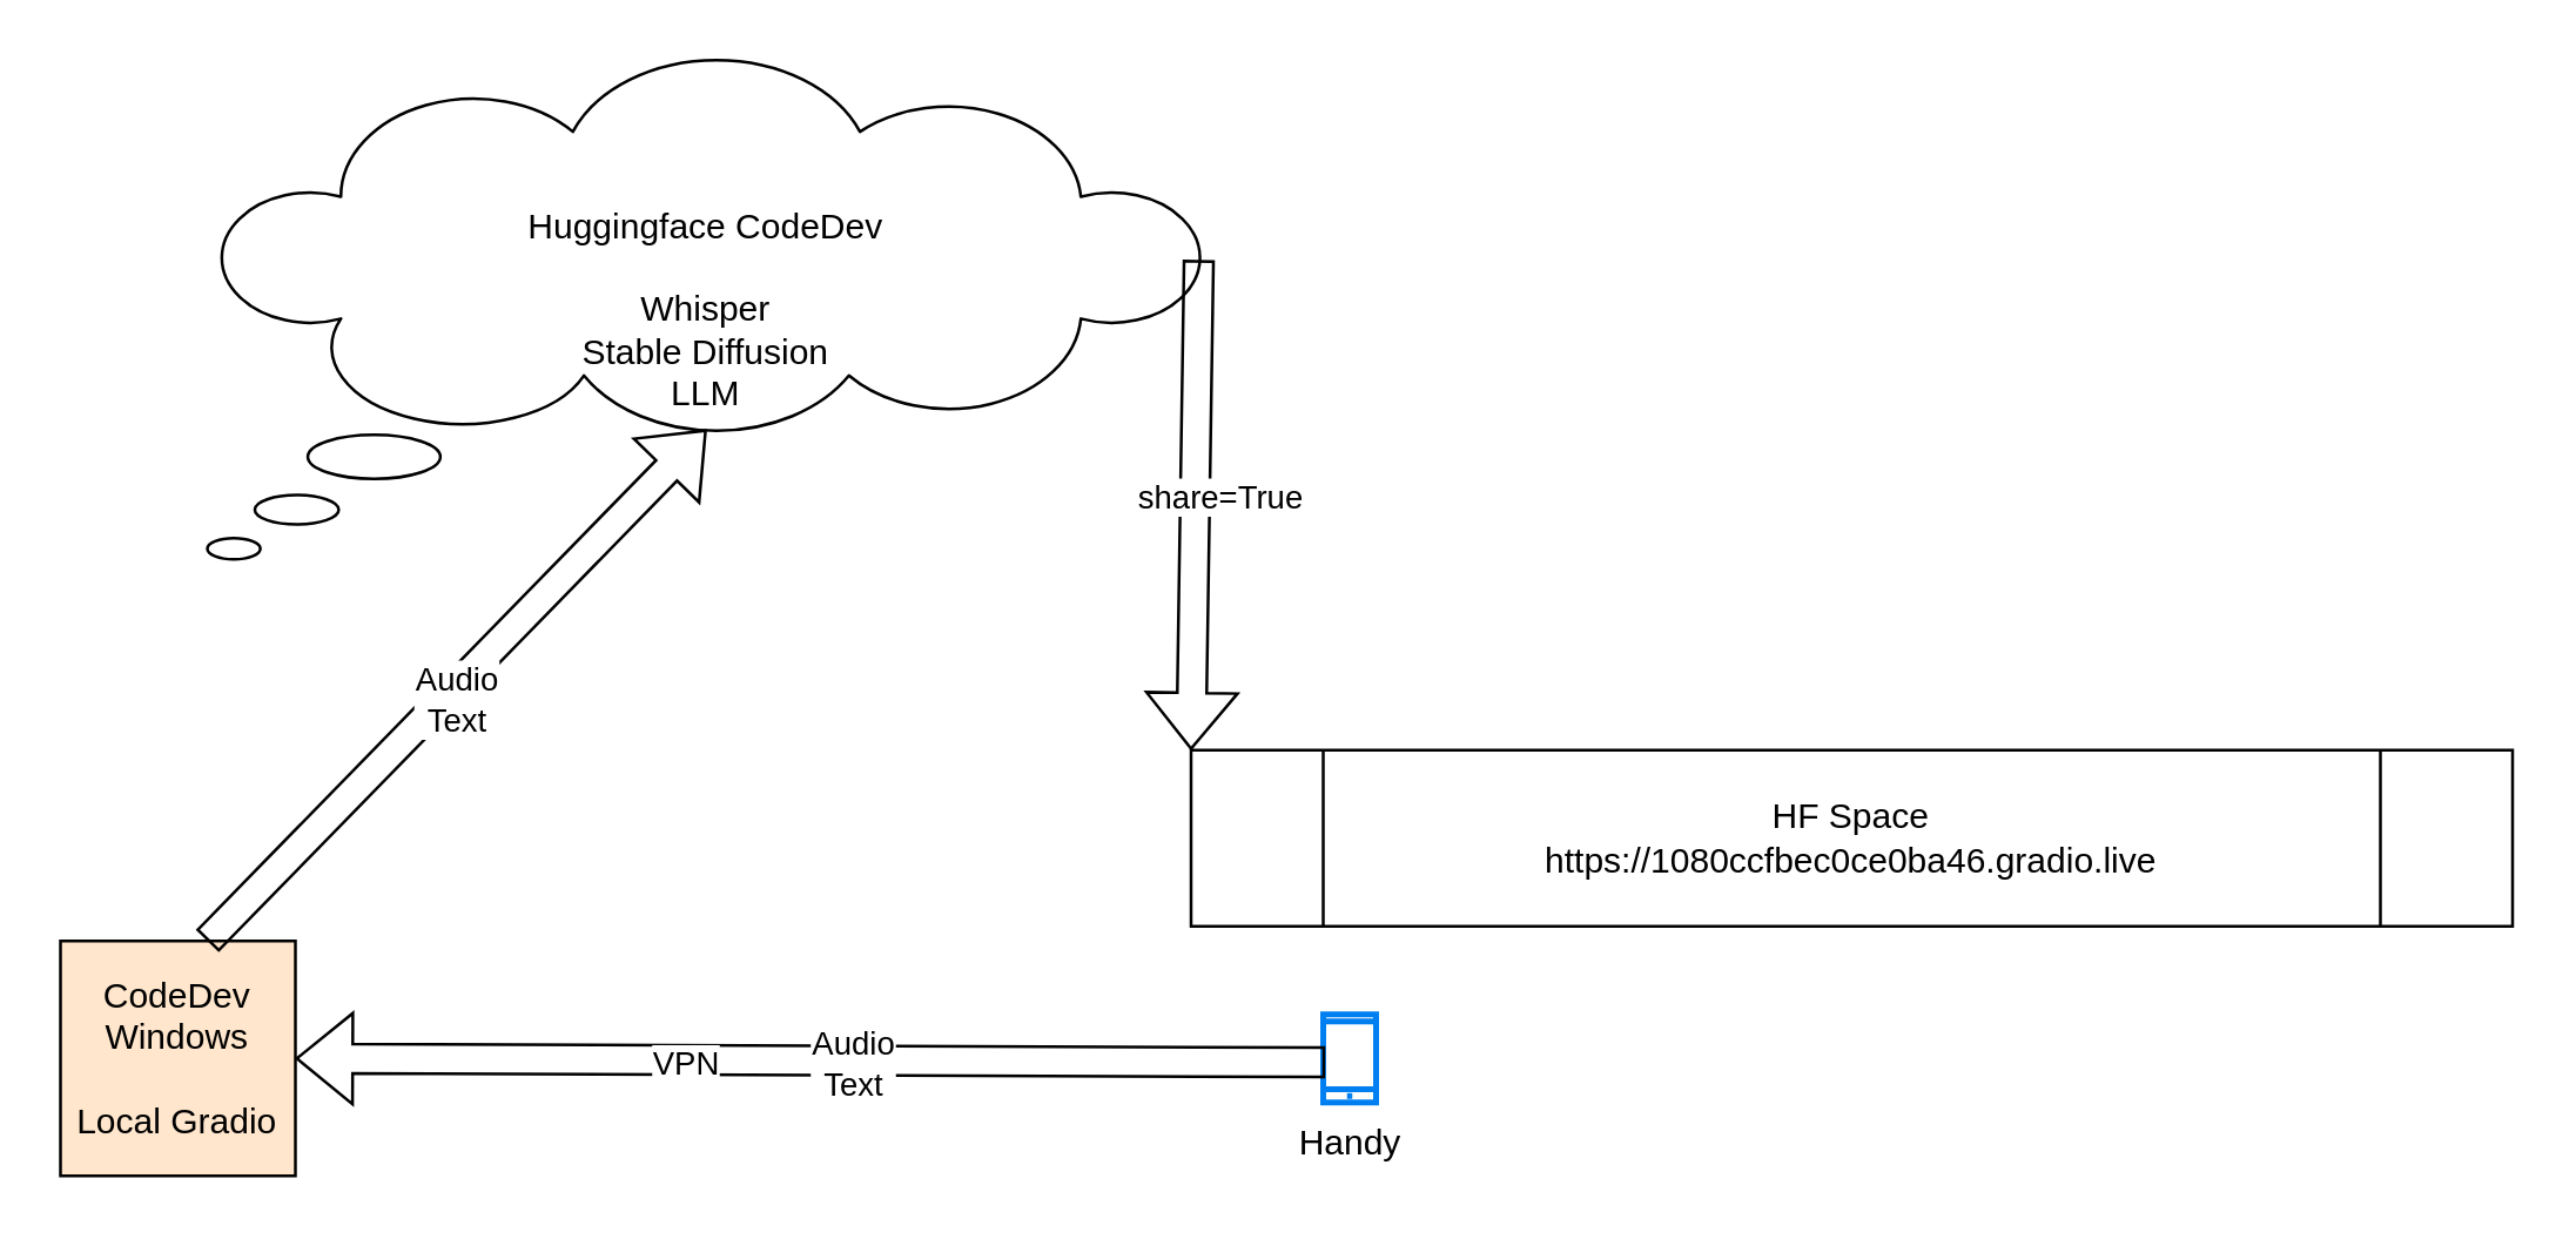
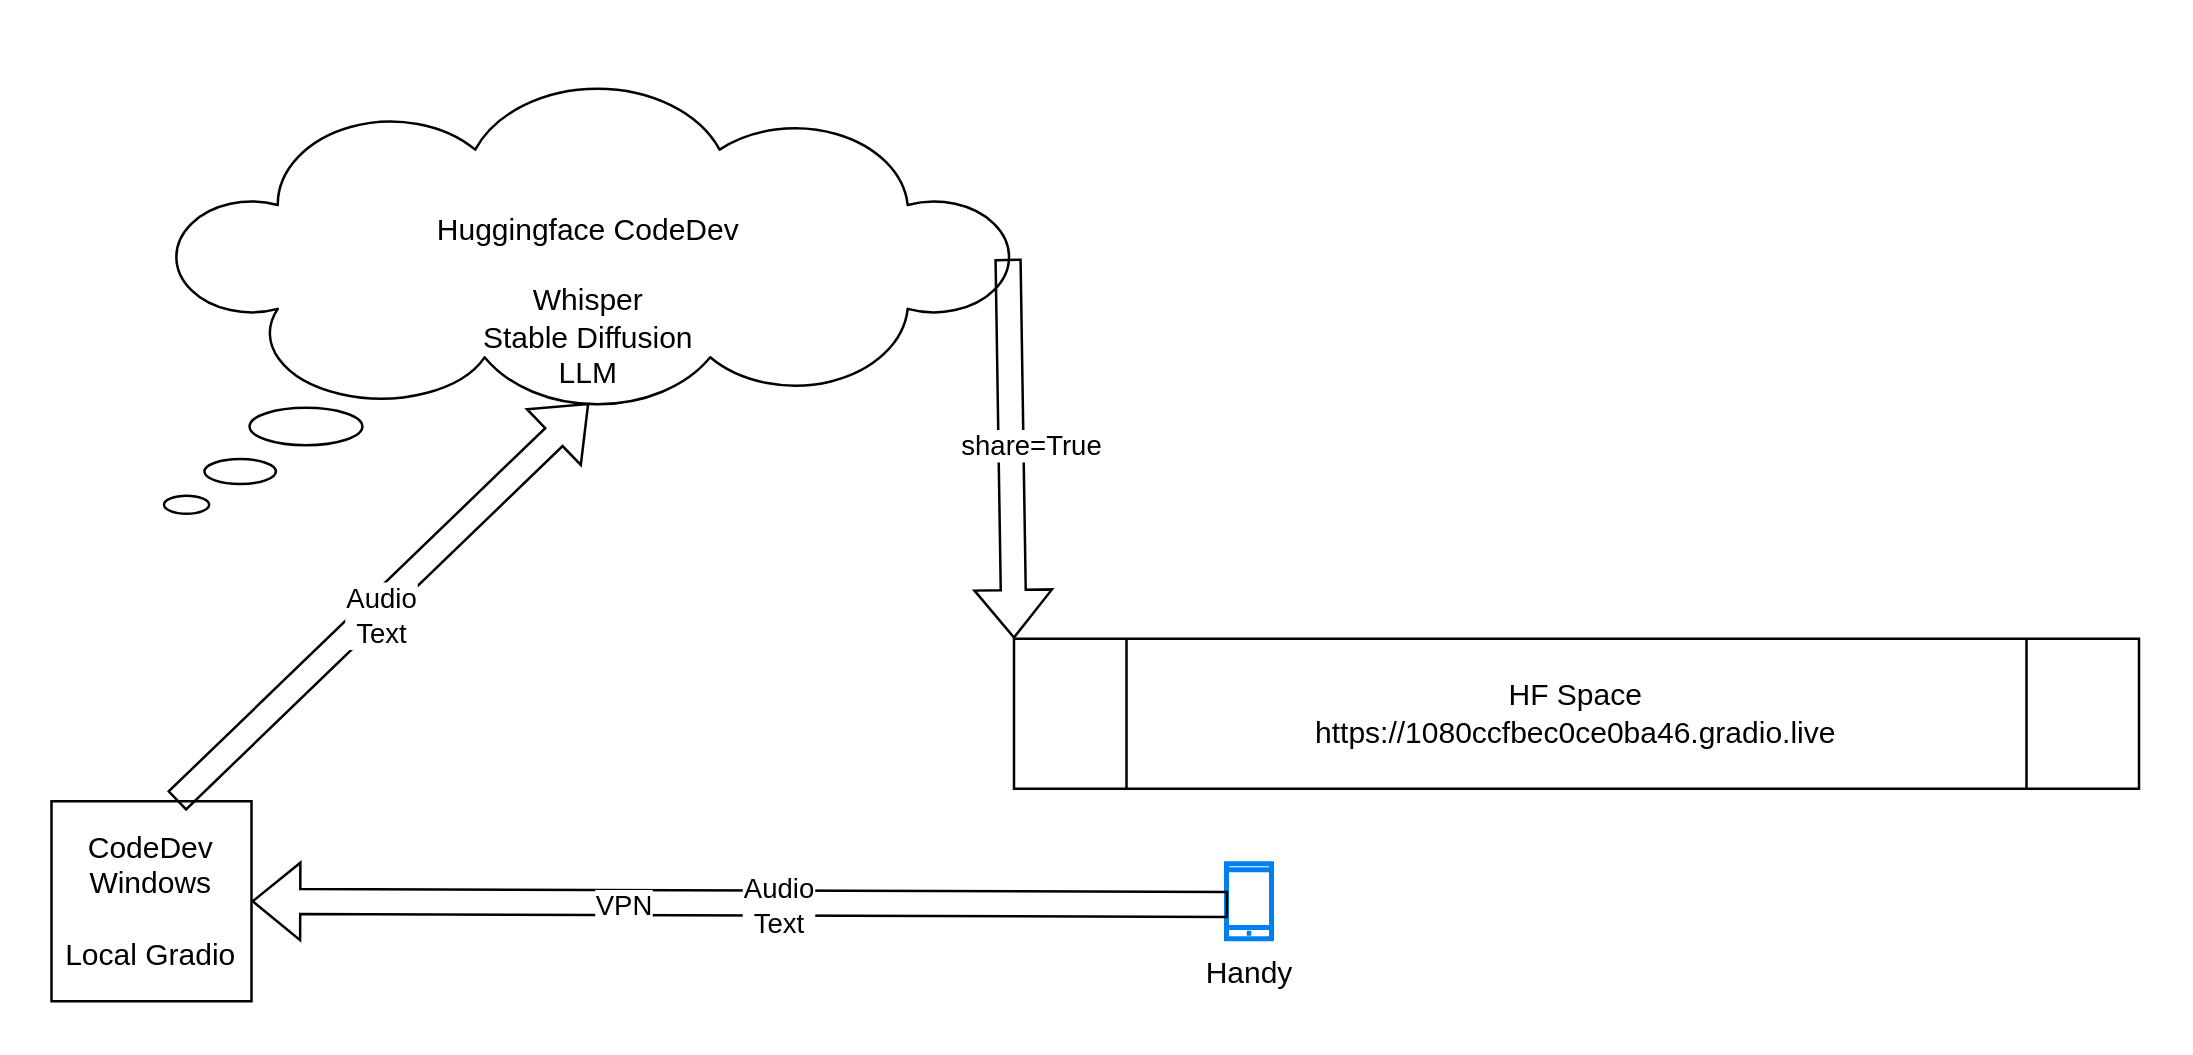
- <mxCell id="3" value="Huggingface CodeDev&lt;br&gt;&lt;br&gt;Whisper&lt;br&gt;Stable Diffusion&lt;br&gt;LLM" style="whiteSpace=wrap;html=1;shape=mxgraph.basic.cloud_callout" vertex="1" parent="1"><mxGeometry x="70" y="20" width="340" height="170" as="geometry" /></mxCell>
+ <mxCell id="3" value="Huggingface CodeDev&lt;br&gt;&lt;br&gt;Whisper&lt;br&gt;Stable Diffusion&lt;br&gt;LLM" style="whiteSpace=wrap;html=1;shape=mxgraph.basic.cloud_callout" vertex="1" parent="1"><mxGeometry x="65" y="35" width="340" height="170" as="geometry" /></mxCell>
- <mxCell id="2" value="CodeDev Windows&lt;br&gt;&lt;br&gt;Local Gradio" style="whiteSpace=wrap;html=1;aspect=fixed;fillColor=#ffe6cc;" vertex="1" parent="1"><mxGeometry x="20" y="320" width="80" height="80" as="geometry" /></mxCell>
+ <mxCell id="2" value="CodeDev Windows&lt;br&gt;&lt;br&gt;Local Gradio" style="whiteSpace=wrap;html=1;aspect=fixed;" vertex="1" parent="1"><mxGeometry x="20" y="320" width="80" height="80" as="geometry" /></mxCell>
- <mxCell id="4" value="Handy&lt;br&gt;" style="html=1;verticalLabelPosition=bottom;align=center;labelBackgroundColor=#ffffff;verticalAlign=top;strokeWidth=2;strokeColor=#0080F0;shadow=0;dashed=0;shape=mxgraph.ios7.icons.smartphone;" vertex="1" parent="1"><mxGeometry x="450" y="345" width="18" height="30" as="geometry" /></mxCell>
+ <mxCell id="4" value="Handy&lt;br&gt;" style="html=1;verticalLabelPosition=bottom;align=center;labelBackgroundColor=#ffffff;verticalAlign=top;strokeWidth=2;strokeColor=#0080F0;shadow=0;dashed=0;shape=mxgraph.ios7.icons.smartphone;" vertex="1" parent="1"><mxGeometry x="490" y="345" width="18" height="30" as="geometry" /></mxCell>
